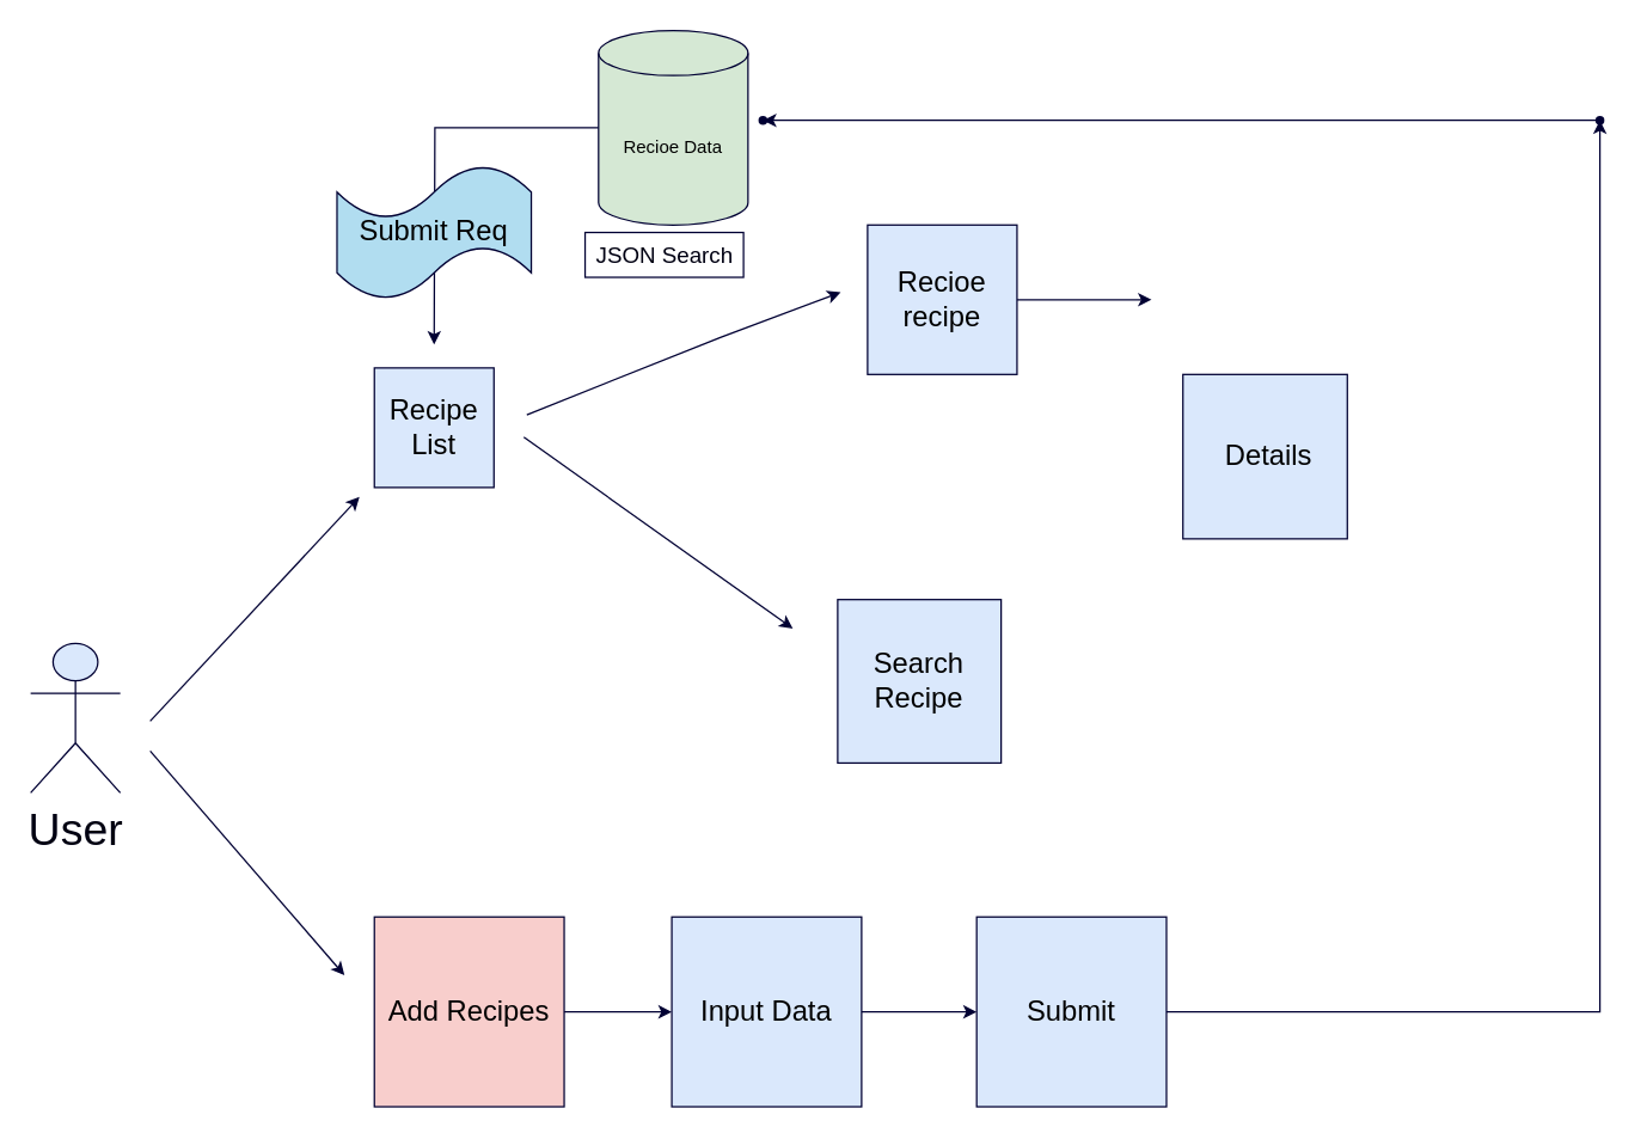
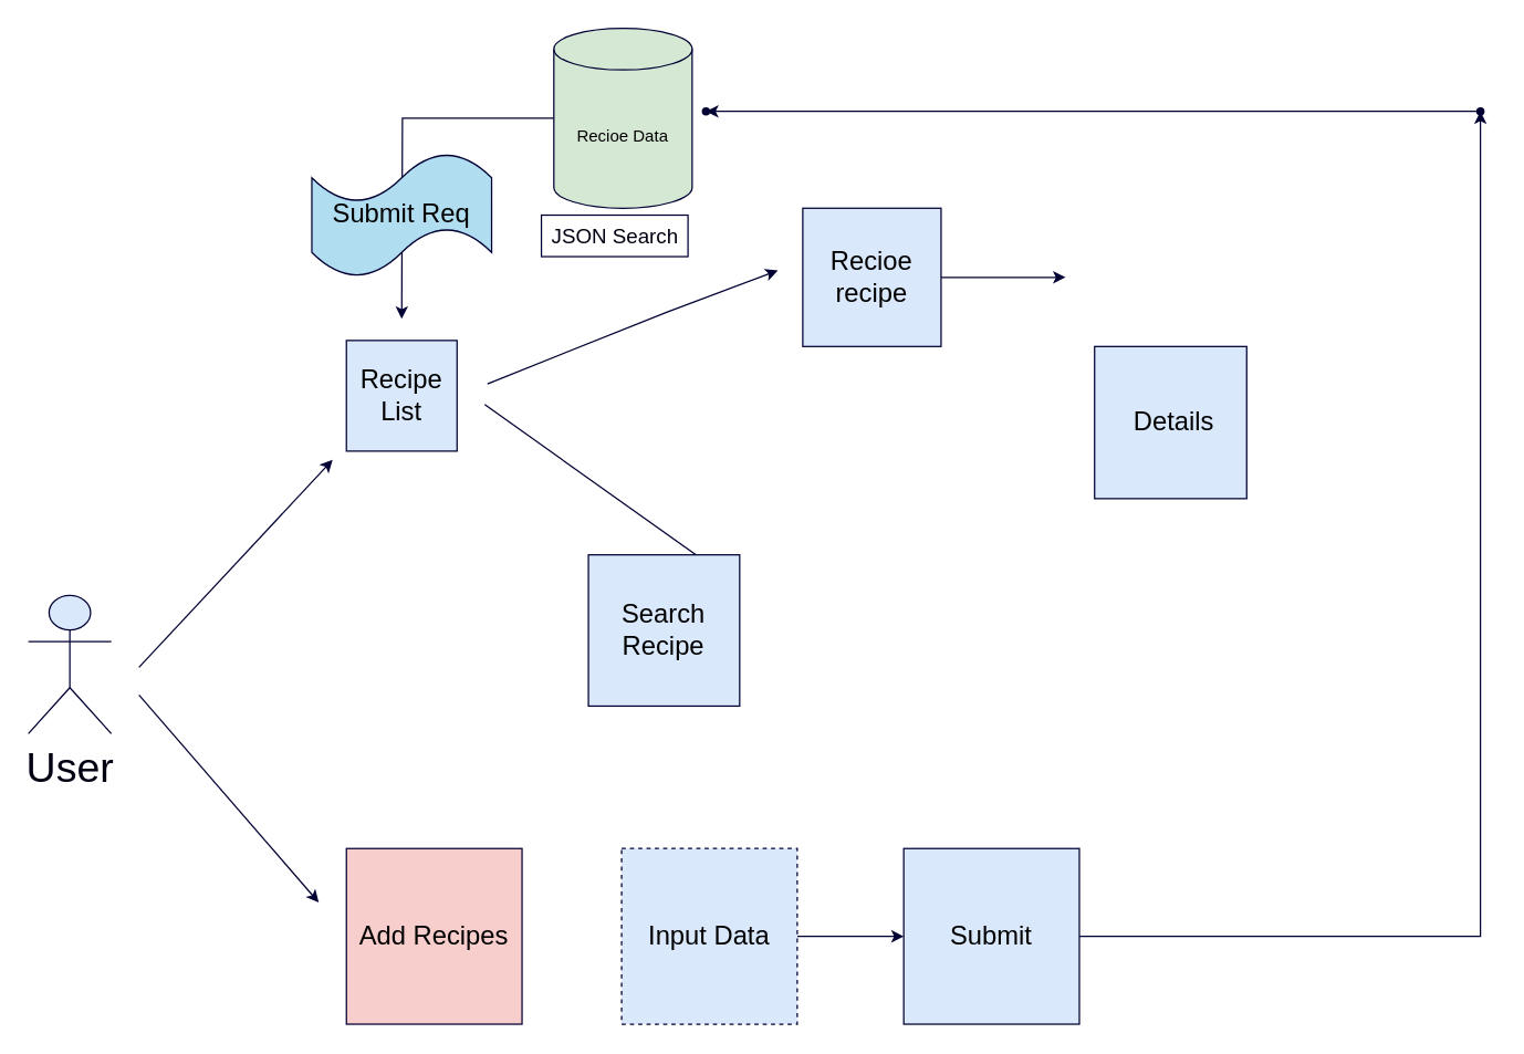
- <mxCell id="9" value="Search Recipe" style="whiteSpace=wrap;html=1;aspect=fixed;fillColor=#dae8fc;strokeColor=#000033;fontSize=19;" vertex="1" parent="1"><mxGeometry x="560" y="400.64" width="109.36" height="109.36" as="geometry" /></mxCell>
+ <mxCell id="9" value="Search Recipe" style="whiteSpace=wrap;html=1;aspect=fixed;fillColor=#dae8fc;strokeColor=#000033;fontSize=19;" vertex="1" parent="1"><mxGeometry x="425" y="400.64" width="109.36" height="109.36" as="geometry" /></mxCell>
- <mxCell id="4" value="" style="edgeStyle=orthogonalEdgeStyle;rounded=0;orthogonalLoop=1;jettySize=auto;html=1;fontSize=19;strokeColor=#000033;" edge="1" parent="1" source="5" target="17"><mxGeometry relative="1" as="geometry" /></mxCell>
- <mxCell id="17" value="Input Data" style="whiteSpace=wrap;html=1;aspect=fixed;fillColor=#dae8fc;strokeColor=#000033;fontSize=19;" vertex="1" parent="1"><mxGeometry x="449" y="613" width="127" height="127" as="geometry" /></mxCell>
+ <mxCell id="17" value="Input Data" style="whiteSpace=wrap;html=1;aspect=fixed;fillColor=#dae8fc;strokeColor=#000033;fontSize=19;dashed=1;" vertex="1" parent="1"><mxGeometry x="449" y="613" width="127" height="127" as="geometry" /></mxCell>
